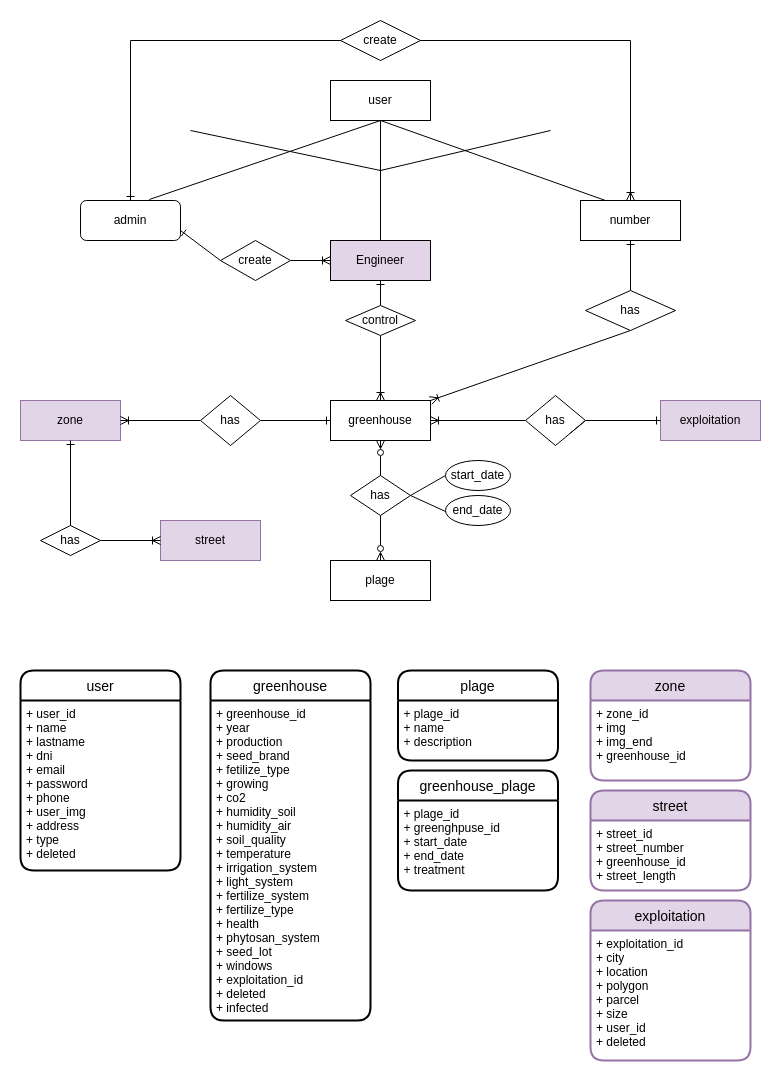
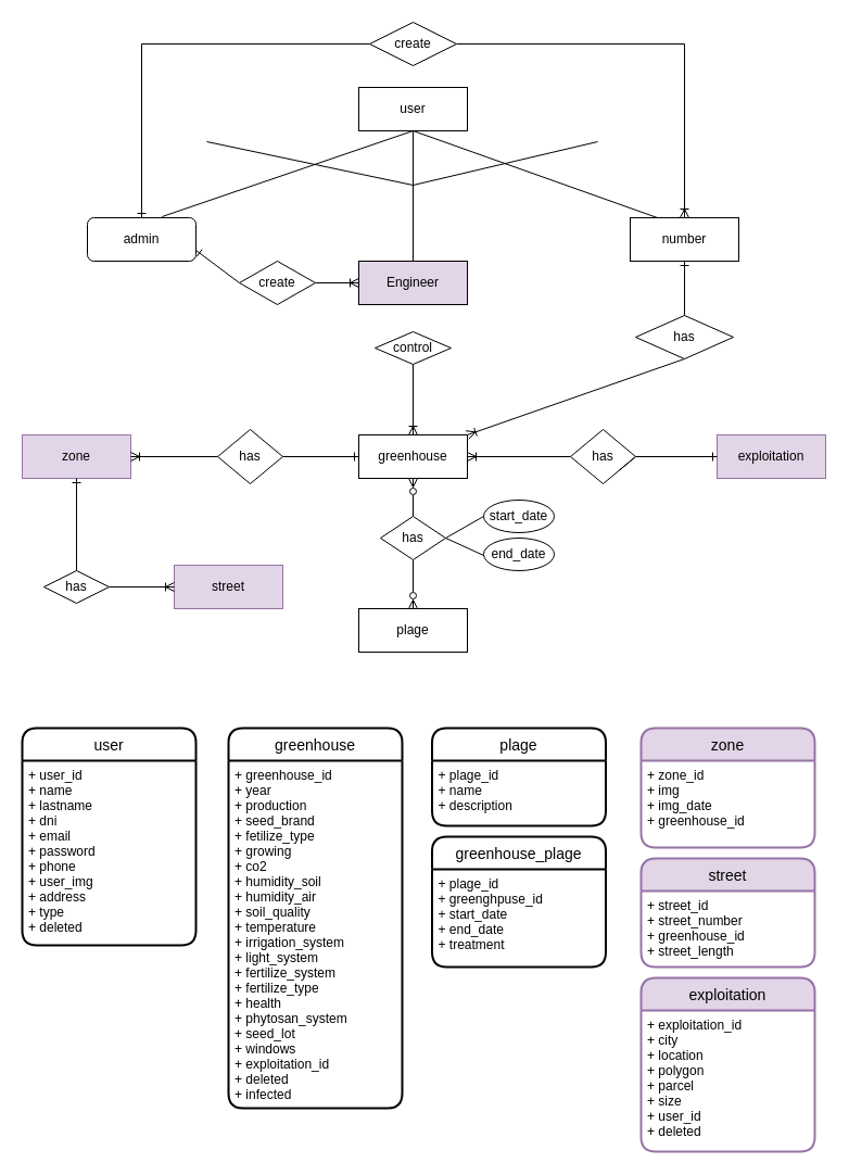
- <mxCell id="46" style="edgeStyle=none;rounded=0;orthogonalLoop=1;jettySize=auto;html=1;exitX=0.5;exitY=0;exitDx=0;exitDy=0;entryX=0.5;entryY=1;entryDx=0;entryDy=0;endArrow=ERone;endFill=0;" parent="1" source="47" target="7" edge="1"><mxGeometry relative="1" as="geometry" /></mxCell>
- <mxCell id="43" value="+ zone_id&#10;+ img&#10;+ img_end&#10;+ greenhouse_id" style="align=left;strokeColor=none;fillColor=none;spacingLeft=4;fontSize=12;verticalAlign=top;resizable=0;rotatable=0;part=1;" parent="42" vertex="1"><mxGeometry y="30" width="160" height="80" as="geometry" /></mxCell>
+ <mxCell id="43" value="+ zone_id&#10;+ img&#10;+ img_date&#10;+ greenhouse_id" style="align=left;strokeColor=none;fillColor=none;spacingLeft=4;fontSize=12;verticalAlign=top;resizable=0;rotatable=0;part=1;" parent="42" vertex="1"><mxGeometry y="30" width="160" height="80" as="geometry" /></mxCell>
